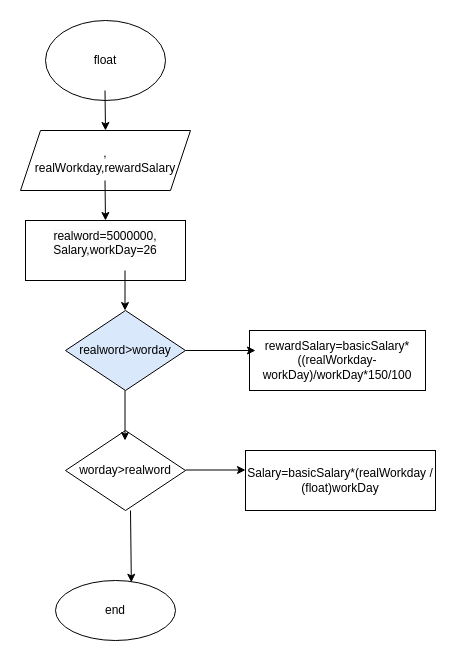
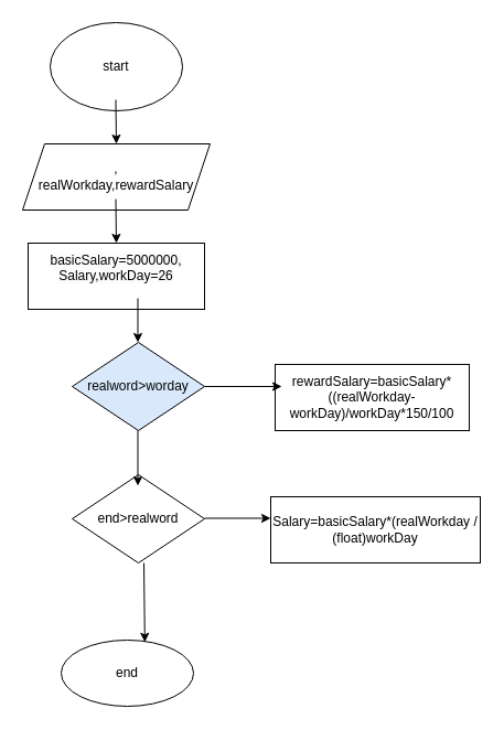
- <mxCell id="2" value="float" style="ellipse;whiteSpace=wrap;html=1;" vertex="1" parent="1"><mxGeometry x="45" y="20" width="120" height="80" as="geometry" /></mxCell>
+ <mxCell id="2" value="start" style="ellipse;whiteSpace=wrap;html=1;" vertex="1" parent="1"><mxGeometry x="45" y="20" width="120" height="80" as="geometry" /></mxCell>
- <mxCell id="4" value="&#10;&lt;span style=&quot;color: rgb(0, 0, 0); font-family: Helvetica; font-size: 12px; font-style: normal; font-variant-ligatures: normal; font-variant-caps: normal; font-weight: 400; letter-spacing: normal; orphans: 2; text-align: center; text-indent: 0px; text-transform: none; widows: 2; word-spacing: 0px; -webkit-text-stroke-width: 0px; background-color: rgb(251, 251, 251); text-decoration-thickness: initial; text-decoration-style: initial; text-decoration-color: initial; float: none; display: inline !important;&quot;&gt;realword=5000000,&lt;/span&gt;&lt;br style=&quot;border-color: var(--border-color); color: rgb(0, 0, 0); font-family: Helvetica; font-size: 12px; font-style: normal; font-variant-ligatures: normal; font-variant-caps: normal; font-weight: 400; letter-spacing: normal; orphans: 2; text-align: center; text-indent: 0px; text-transform: none; widows: 2; word-spacing: 0px; -webkit-text-stroke-width: 0px; background-color: rgb(251, 251, 251); text-decoration-thickness: initial; text-decoration-style: initial; text-decoration-color: initial;&quot;&gt;&lt;span style=&quot;color: rgb(0, 0, 0); font-family: Helvetica; font-size: 12px; font-style: normal; font-variant-ligatures: normal; font-variant-caps: normal; font-weight: 400; letter-spacing: normal; orphans: 2; text-align: center; text-indent: 0px; text-transform: none; widows: 2; word-spacing: 0px; -webkit-text-stroke-width: 0px; background-color: rgb(251, 251, 251); text-decoration-thickness: initial; text-decoration-style: initial; text-decoration-color: initial; float: none; display: inline !important;&quot;&gt;Salary,workDay=26&lt;/span&gt;&#10;&#10;" style="rounded=0;whiteSpace=wrap;html=1;" vertex="1" parent="1"><mxGeometry x="25" y="220" width="160" height="60" as="geometry" /></mxCell>
+ <mxCell id="4" value="&#10;&lt;span style=&quot;color: rgb(0, 0, 0); font-family: Helvetica; font-size: 12px; font-style: normal; font-variant-ligatures: normal; font-variant-caps: normal; font-weight: 400; letter-spacing: normal; orphans: 2; text-align: center; text-indent: 0px; text-transform: none; widows: 2; word-spacing: 0px; -webkit-text-stroke-width: 0px; background-color: rgb(251, 251, 251); text-decoration-thickness: initial; text-decoration-style: initial; text-decoration-color: initial; float: none; display: inline !important;&quot;&gt;basicSalary=5000000,&lt;/span&gt;&lt;br style=&quot;border-color: var(--border-color); color: rgb(0, 0, 0); font-family: Helvetica; font-size: 12px; font-style: normal; font-variant-ligatures: normal; font-variant-caps: normal; font-weight: 400; letter-spacing: normal; orphans: 2; text-align: center; text-indent: 0px; text-transform: none; widows: 2; word-spacing: 0px; -webkit-text-stroke-width: 0px; background-color: rgb(251, 251, 251); text-decoration-thickness: initial; text-decoration-style: initial; text-decoration-color: initial;&quot;&gt;&lt;span style=&quot;color: rgb(0, 0, 0); font-family: Helvetica; font-size: 12px; font-style: normal; font-variant-ligatures: normal; font-variant-caps: normal; font-weight: 400; letter-spacing: normal; orphans: 2; text-align: center; text-indent: 0px; text-transform: none; widows: 2; word-spacing: 0px; -webkit-text-stroke-width: 0px; background-color: rgb(251, 251, 251); text-decoration-thickness: initial; text-decoration-style: initial; text-decoration-color: initial; float: none; display: inline !important;&quot;&gt;Salary,workDay=26&lt;/span&gt;&#10;&#10;" style="rounded=0;whiteSpace=wrap;html=1;" vertex="1" parent="1"><mxGeometry x="25" y="220" width="160" height="60" as="geometry" /></mxCell>
- <mxCell id="7" value="worday&amp;gt;realword" style="rhombus;whiteSpace=wrap;html=1;" vertex="1" parent="1"><mxGeometry x="65" y="430" width="120" height="80" as="geometry" /></mxCell>
+ <mxCell id="7" value="end&amp;gt;realword" style="rhombus;whiteSpace=wrap;html=1;" vertex="1" parent="1"><mxGeometry x="65" y="430" width="120" height="80" as="geometry" /></mxCell>
